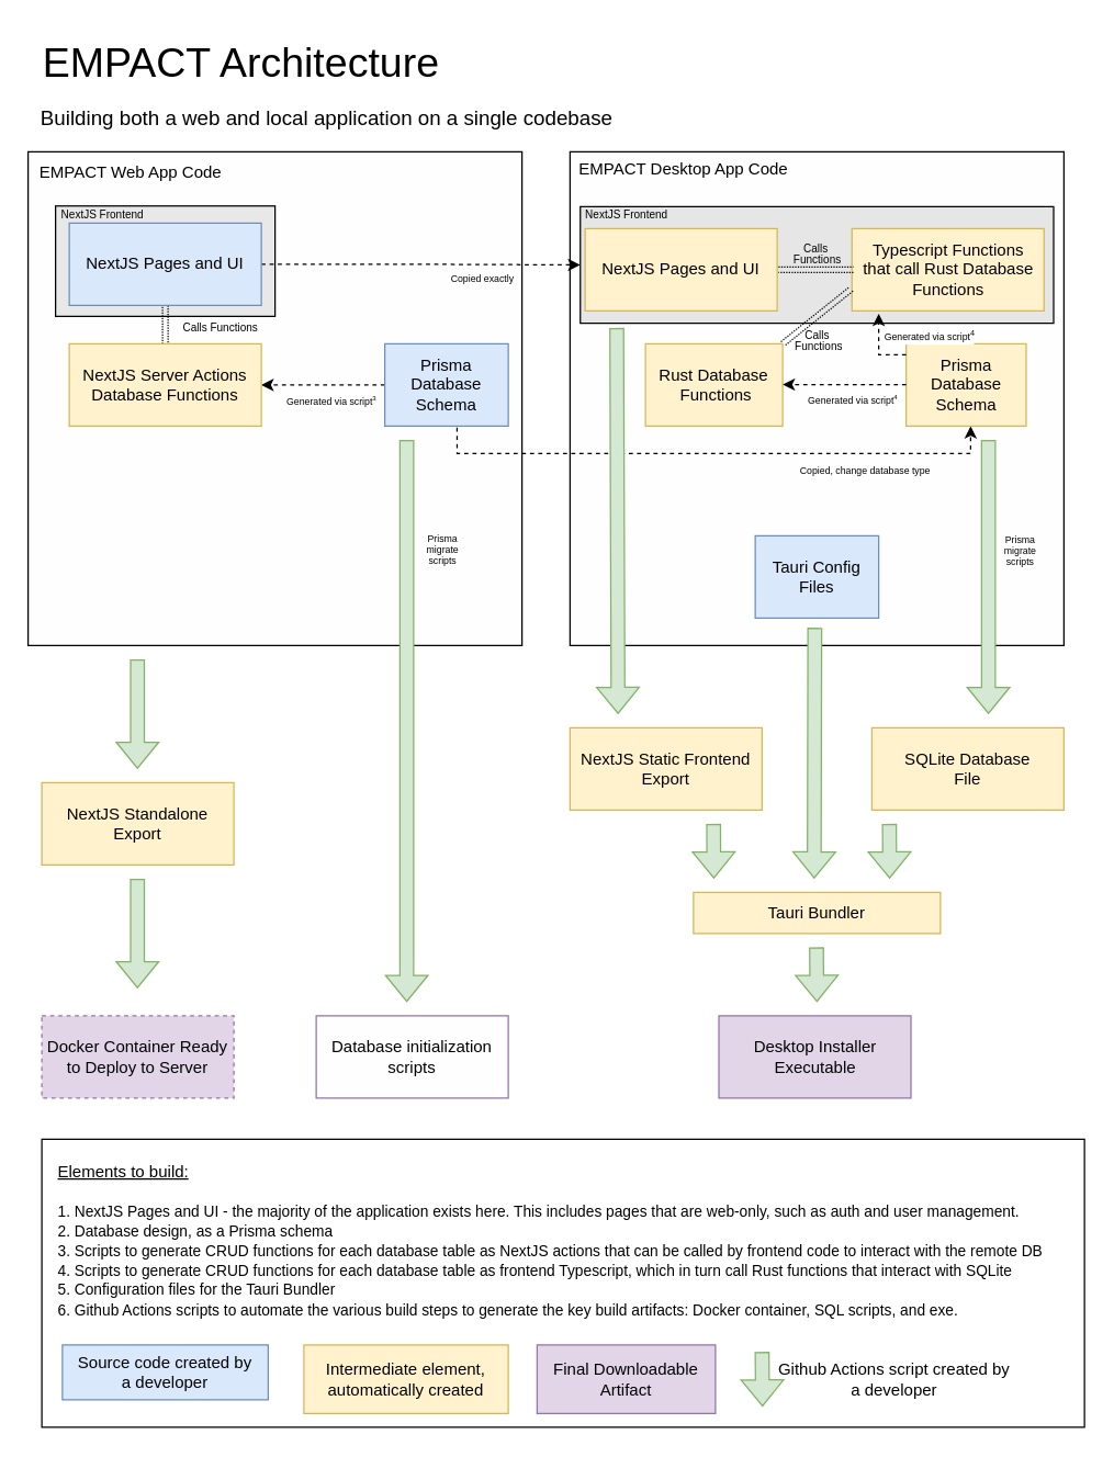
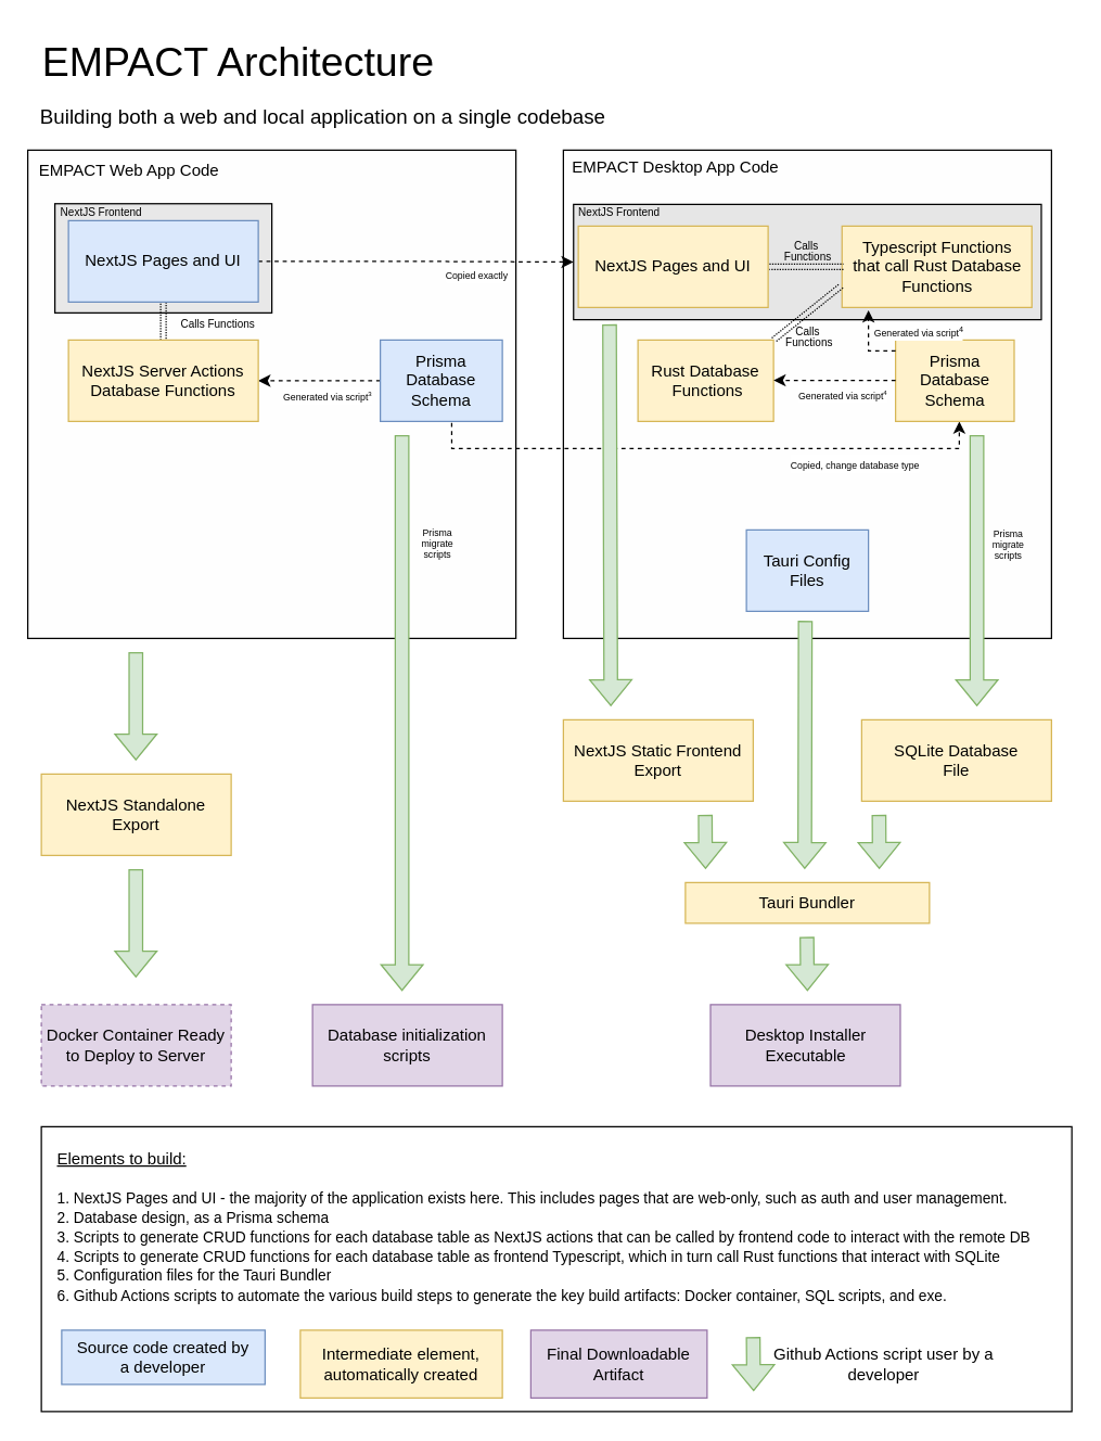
- <mxCell id="39" value="Database initialization&lt;br&gt;scripts" style="rounded=0;whiteSpace=wrap;html=1;fillColor=#fefefe;strokeColor=#9673a6;" vertex="1" parent="1"><mxGeometry x="230" y="740" width="140" height="60" as="geometry" /></mxCell>
+ <mxCell id="39" value="Database initialization&lt;br&gt;scripts" style="rounded=0;whiteSpace=wrap;html=1;fillColor=#e1d5e7;strokeColor=#9673a6;" vertex="1" parent="1"><mxGeometry x="230" y="740" width="140" height="60" as="geometry" /></mxCell>
- <mxCell id="60" value="Github Actions script created by a developer" style="text;html=1;align=center;verticalAlign=middle;whiteSpace=wrap;rounded=0;" vertex="1" parent="1"><mxGeometry x="563.5" y="990" width="175" height="30" as="geometry" /></mxCell>
+ <mxCell id="60" value="Github Actions script user by a developer" style="text;html=1;align=center;verticalAlign=middle;whiteSpace=wrap;rounded=0;" vertex="1" parent="1"><mxGeometry x="563.5" y="990" width="175" height="30" as="geometry" /></mxCell>
